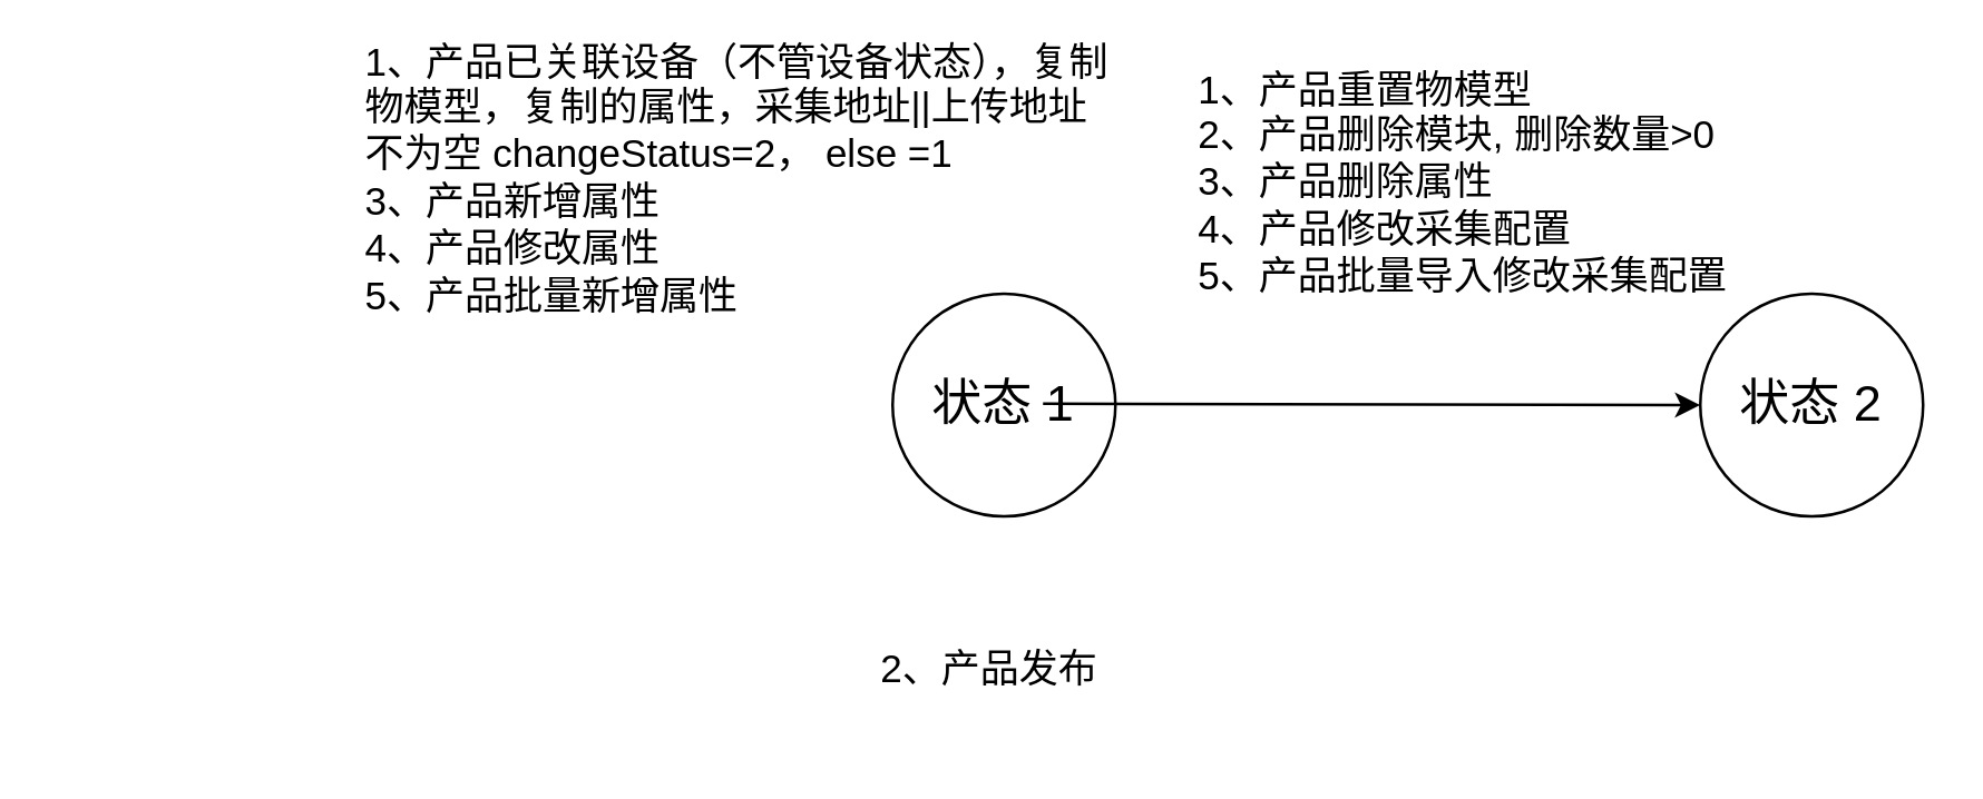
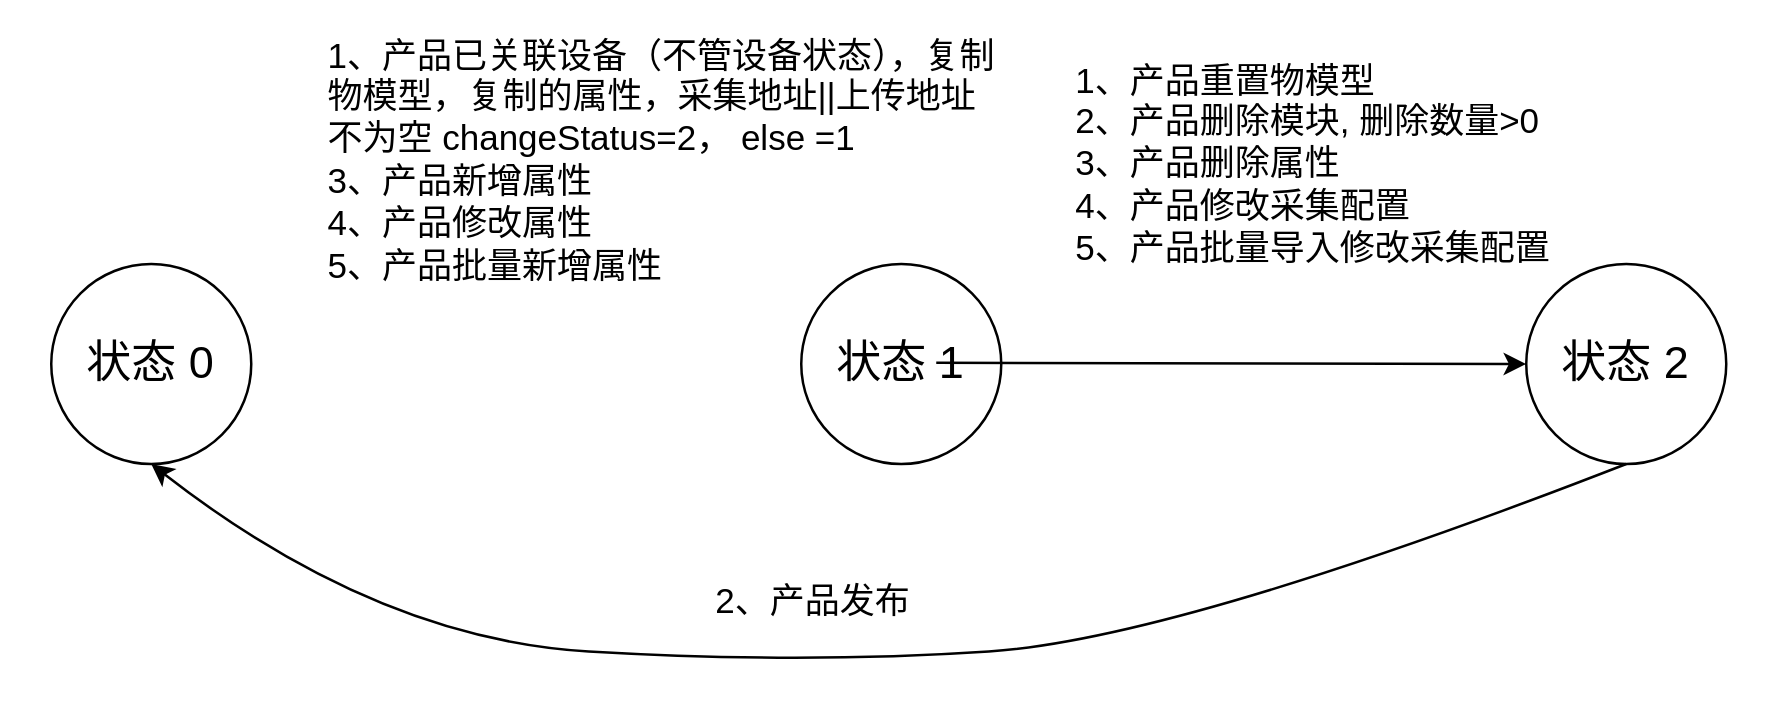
+ <mxCell id="2" value="&lt;font style=&quot;font-size: 18px&quot;&gt;状态 0&lt;/font&gt;" style="ellipse;whiteSpace=wrap;html=1;aspect=fixed;" vertex="1" parent="1"><mxGeometry x="20" y="105" width="80" height="80" as="geometry" /></mxCell>
- <mxCell id="9" value="&lt;font style=&quot;font-size: 14px&quot;&gt;2、产品发布&lt;/font&gt;" style="text;html=1;strokeColor=none;fillColor=none;align=center;verticalAlign=middle;whiteSpace=wrap;rounded=0;" vertex="1" parent="1"><mxGeometry x="310" y="225" width="90" height="30" as="geometry" /></mxCell>
+ <mxCell id="9" value="&lt;font style=&quot;font-size: 14px&quot;&gt;2、产品发布&lt;/font&gt;" style="text;html=1;strokeColor=none;fillColor=none;align=center;verticalAlign=middle;whiteSpace=wrap;rounded=0;" vertex="1" parent="1"><mxGeometry x="280" y="225" width="90" height="30" as="geometry" /></mxCell>
+ <mxCell id="8" value="" style="curved=1;endArrow=classic;html=1;entryX=0.5;entryY=1;entryDx=0;entryDy=0;exitX=0.5;exitY=1;exitDx=0;exitDy=0;" edge="1" parent="1" source="4" target="2"><mxGeometry width="50" height="50" relative="1" as="geometry"><mxPoint x="160" y="275" as="sourcePoint" /><mxPoint x="210" y="225" as="targetPoint" /><Array as="points"><mxPoint x="470" y="255" /><mxPoint x="320" y="265" /><mxPoint x="150" y="255" /></Array></mxGeometry></mxCell>
